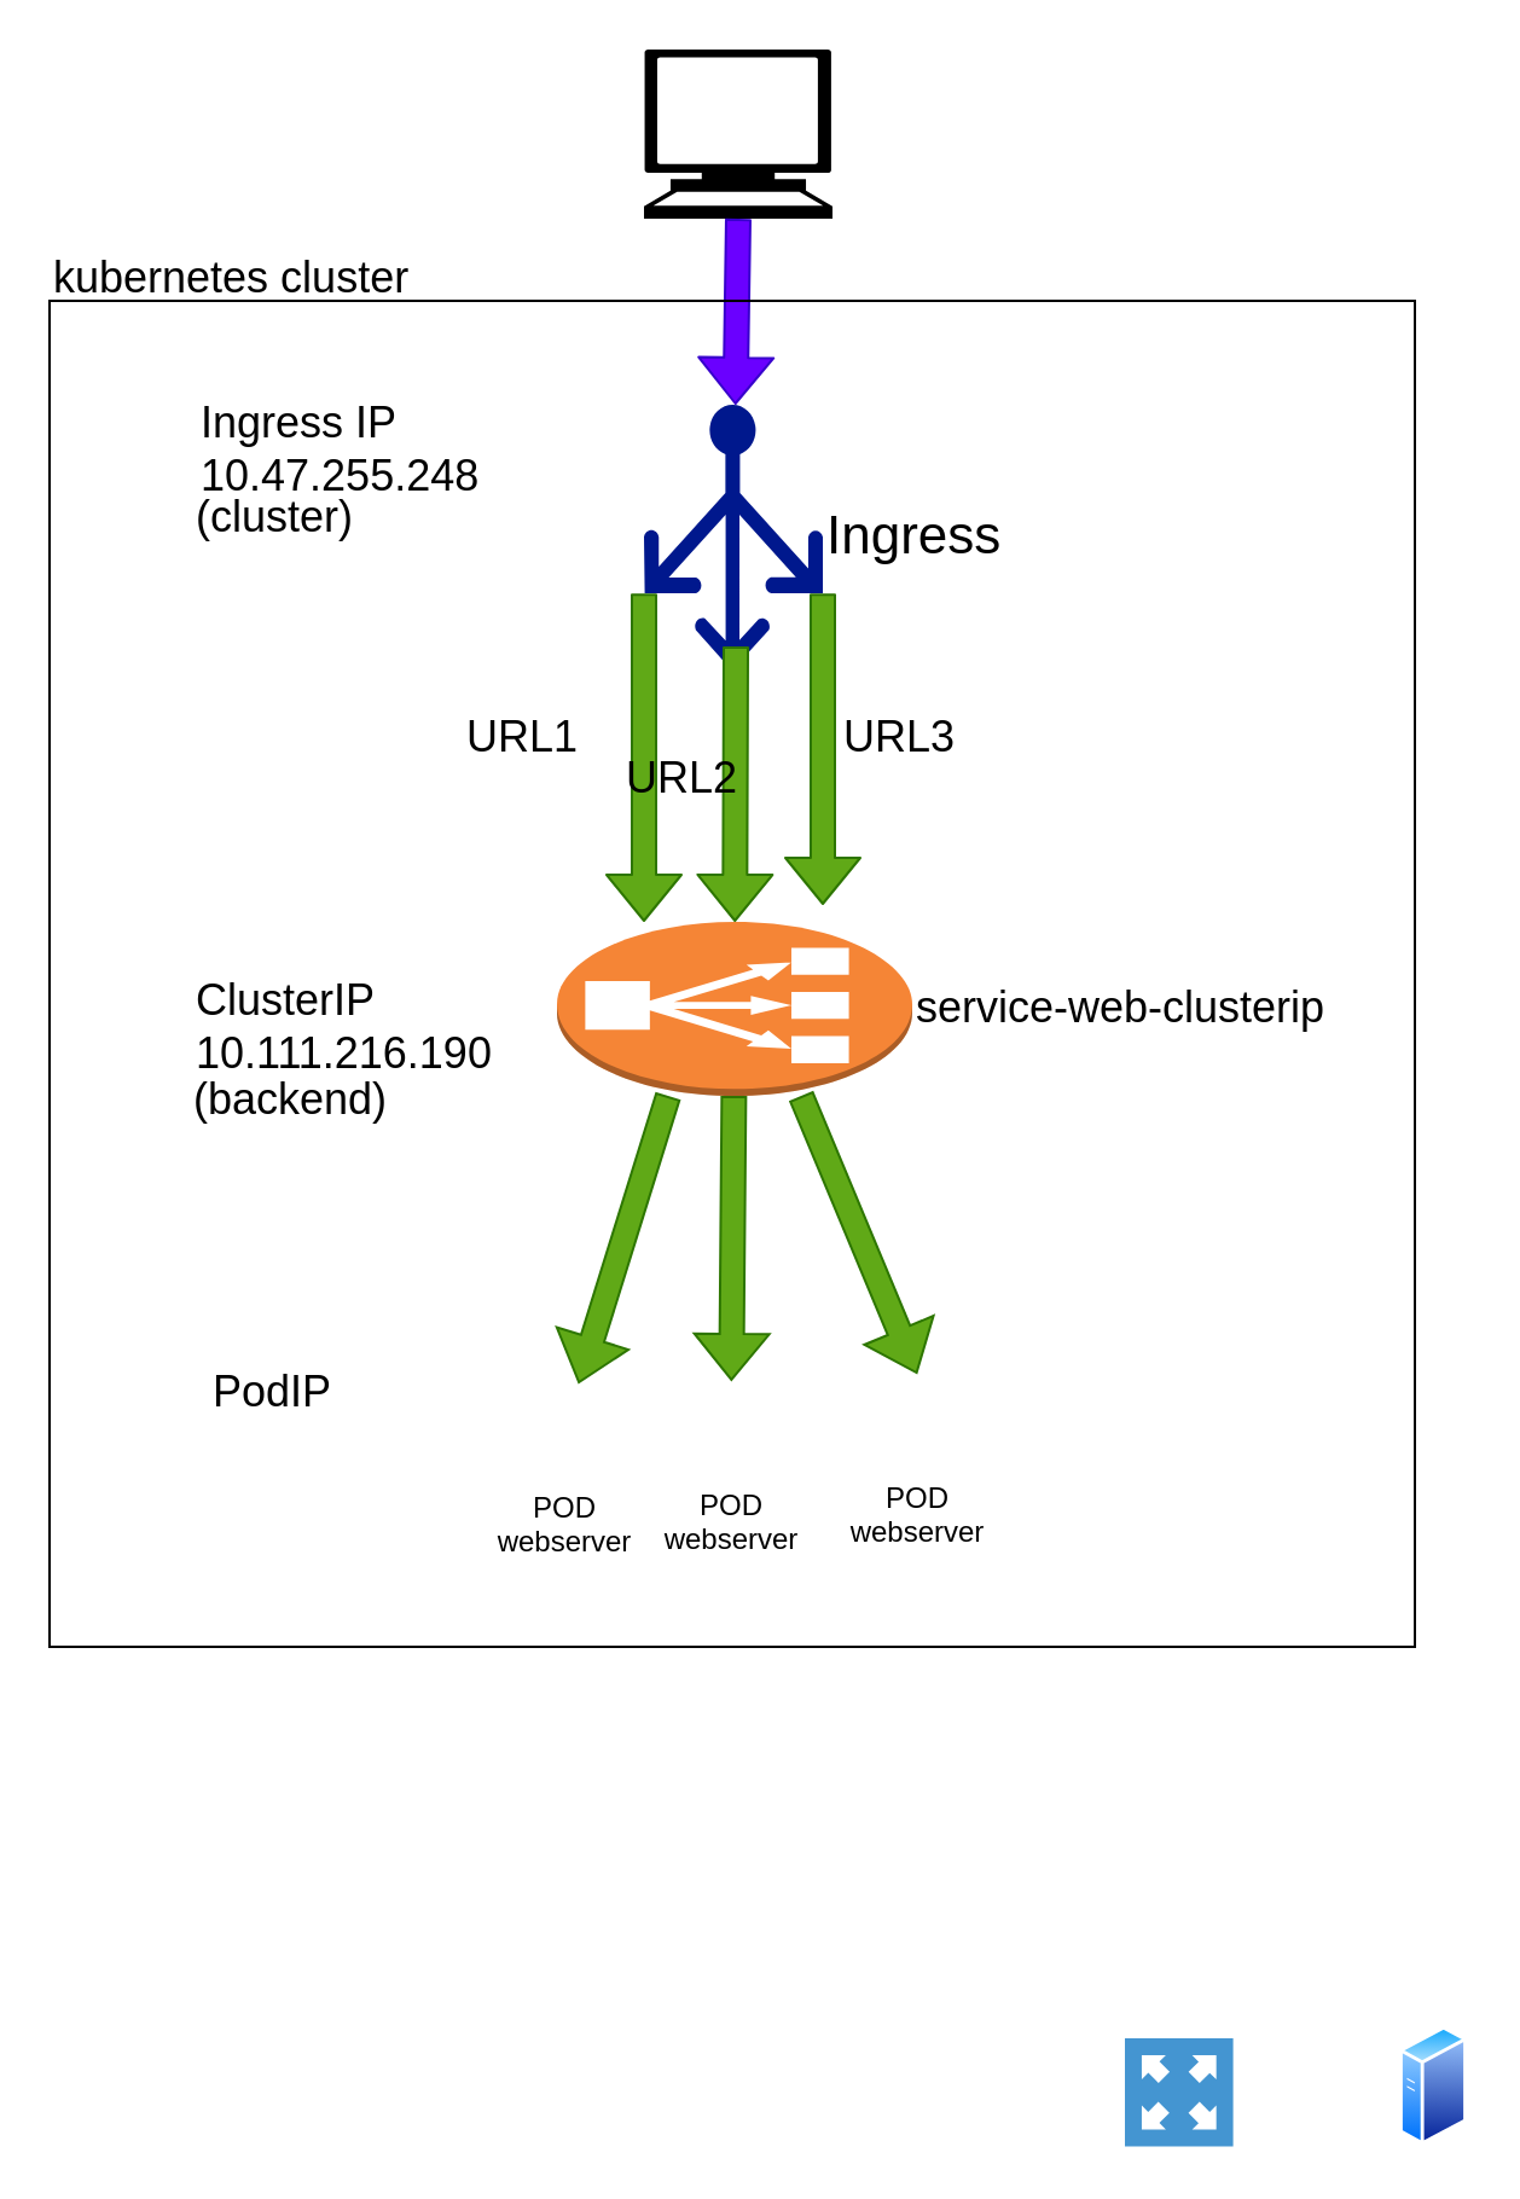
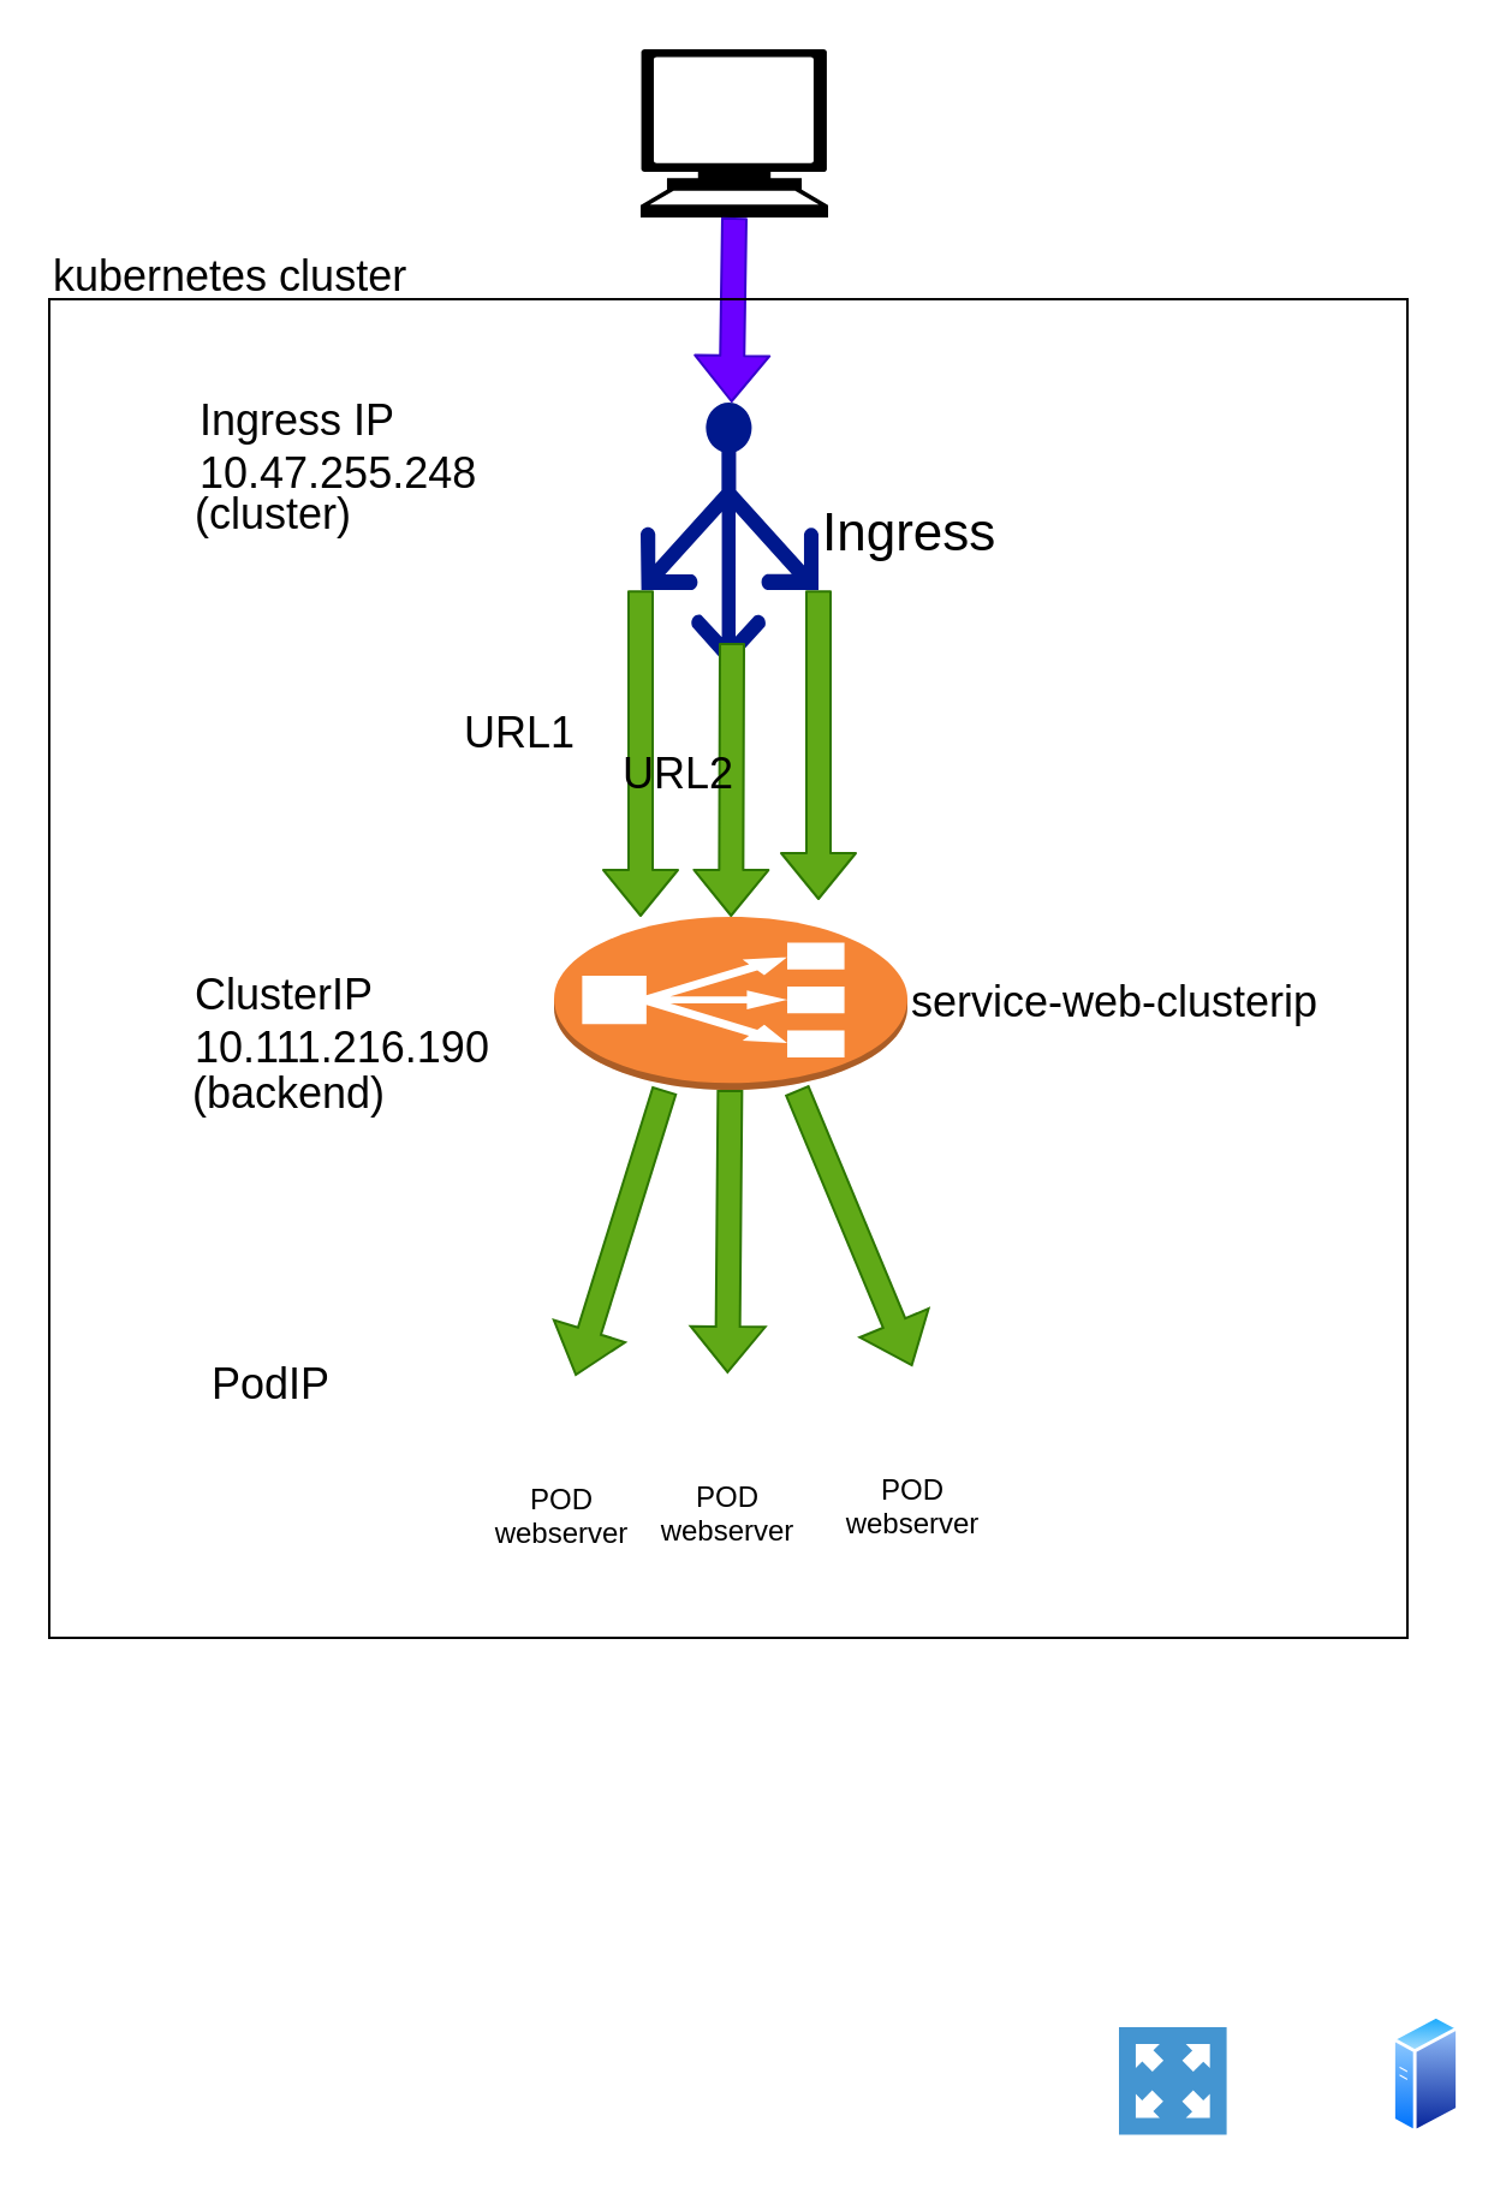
- <mxCell id="17" value="URL3" style="text;html=1;resizable=0;points=[];autosize=1;align=left;verticalAlign=top;spacingTop=-4;fontSize=18;" parent="1" vertex="1"><mxGeometry x="347" y="291.5" width="56" height="22" as="geometry" /></mxCell>
